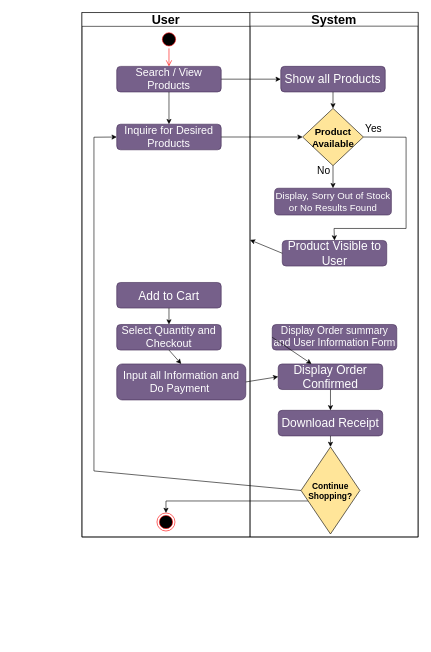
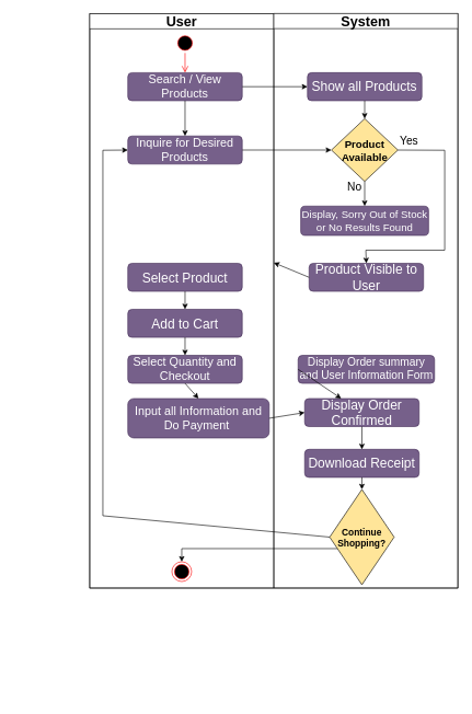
+ <mxCell id="13" value="Select Product" style="rounded=1;whiteSpace=wrap;html=1;fillColor=#76608a;fontColor=#ffffff;strokeColor=#432D57;fontSize=20;" parent="4" vertex="1"><mxGeometry x="57.974" y="379.692" width="174.048" height="42.632" as="geometry" /></mxCell>
+ <mxCell id="14" value="" style="endArrow=classic;html=1;rounded=0;exitX=0.5;exitY=1;exitDx=0;exitDy=0;entryX=0.5;entryY=0;entryDx=0;entryDy=0;" parent="4" source="13" target="8" edge="1"><mxGeometry width="50" height="50" relative="1" as="geometry"><mxPoint x="230" y="385.69" as="sourcePoint" /><mxPoint x="417.028" y="486.022" as="targetPoint" /></mxGeometry></mxCell>
